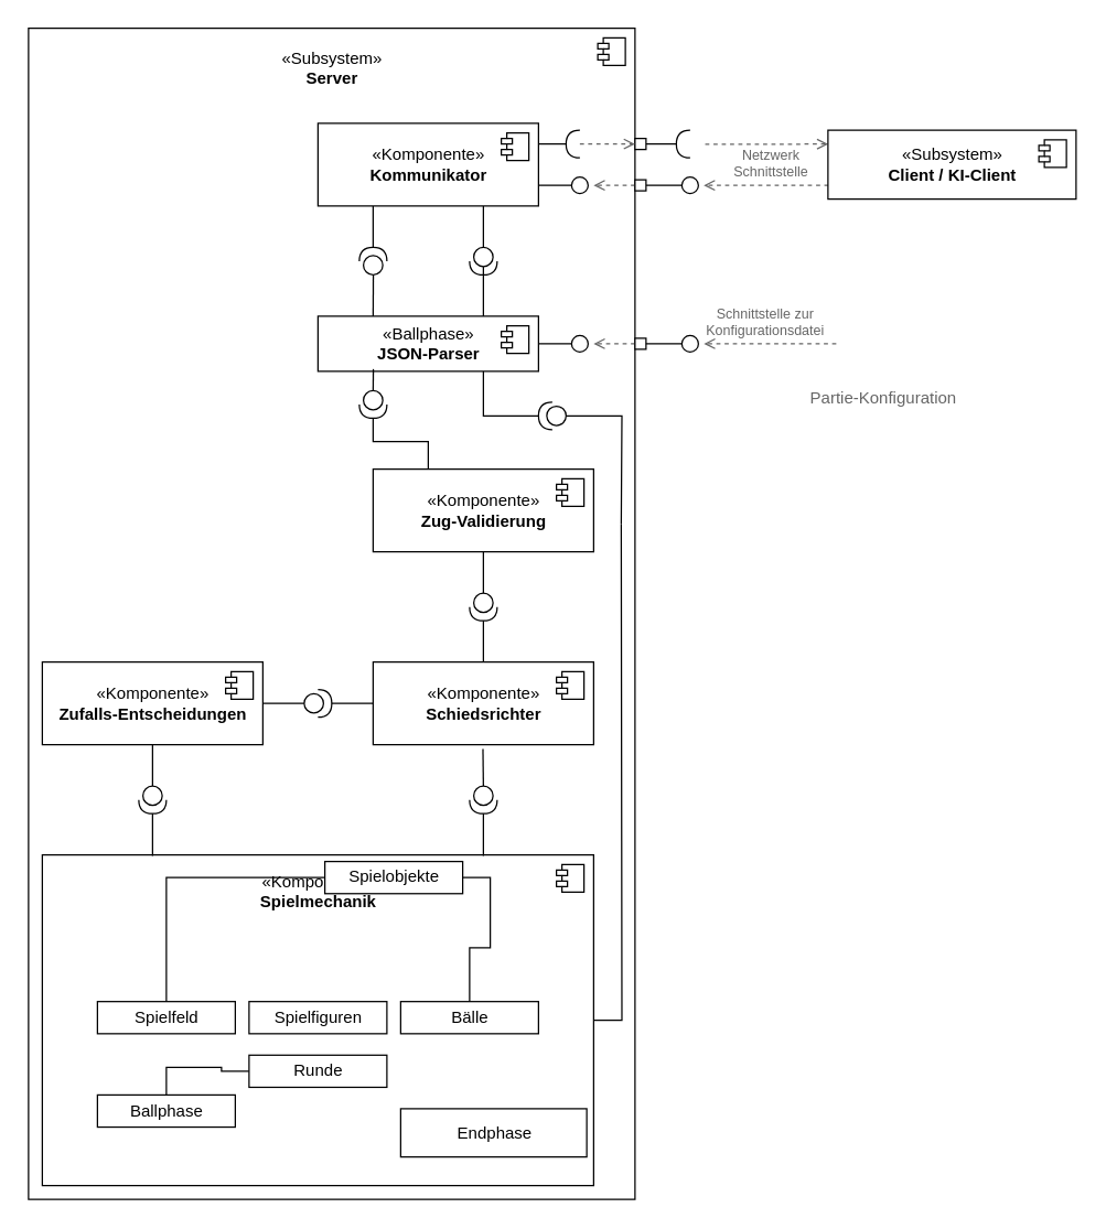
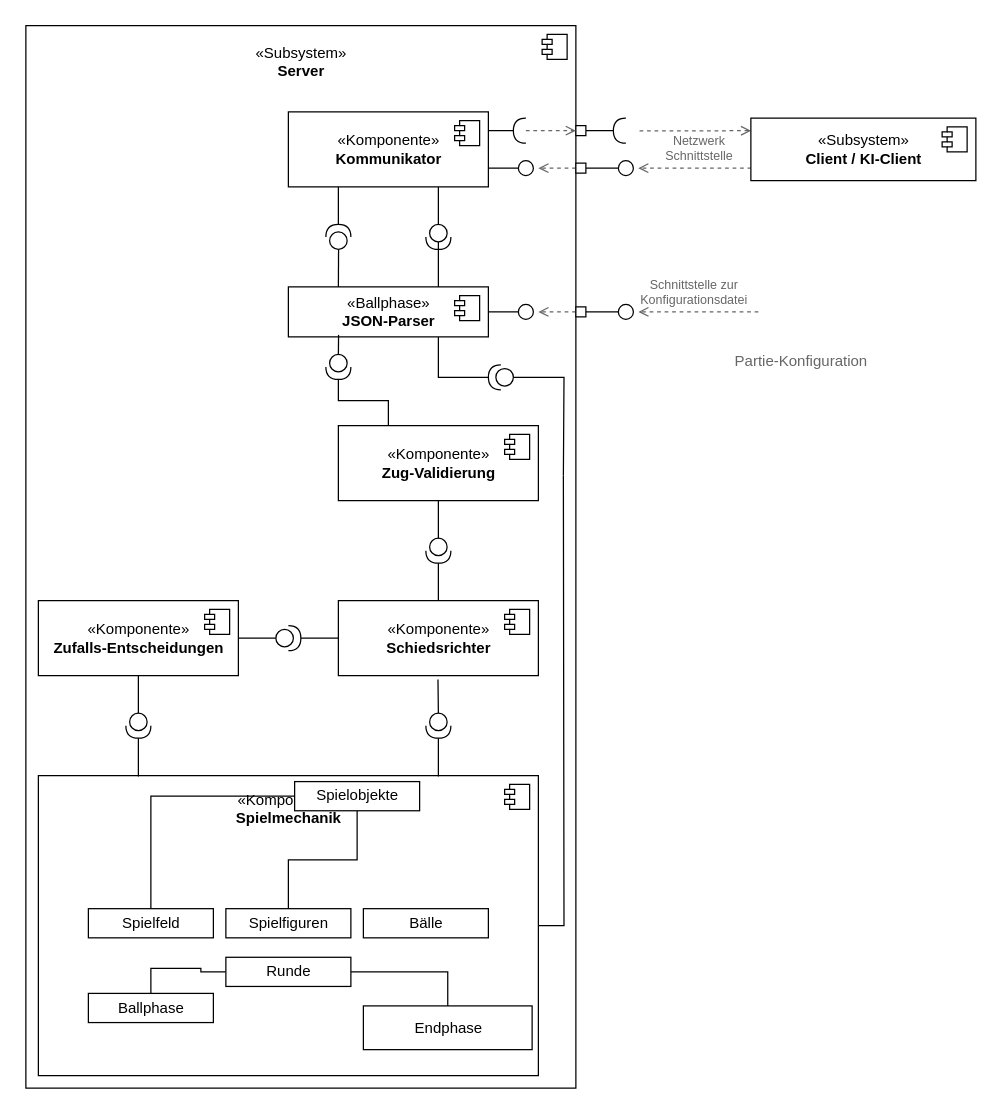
- <mxCell id="15" style="edgeStyle=orthogonalEdgeStyle;rounded=0;html=1;exitX=1;exitY=0.5;exitDx=0;exitDy=0;entryX=0.5;entryY=0;entryDx=0;entryDy=0;endArrow=none;endFill=0;jettySize=auto;orthogonalLoop=1;" edge="1" parent="5" source="18" target="11"><mxGeometry relative="1" as="geometry" /></mxCell>
+ <mxCell id="16" style="edgeStyle=orthogonalEdgeStyle;rounded=0;html=1;exitX=0.5;exitY=1;exitDx=0;exitDy=0;entryX=0.5;entryY=0;entryDx=0;entryDy=0;endArrow=none;endFill=0;jettySize=auto;orthogonalLoop=1;" edge="1" parent="5" source="18" target="10"><mxGeometry relative="1" as="geometry" /></mxCell>
+ <mxCell id="12" style="edgeStyle=orthogonalEdgeStyle;rounded=0;html=1;exitX=1;exitY=0.5;exitDx=0;exitDy=0;entryX=0.5;entryY=0;entryDx=0;entryDy=0;endArrow=none;endFill=0;jettySize=auto;orthogonalLoop=1;" edge="1" parent="5" source="14" target="8"><mxGeometry relative="1" as="geometry" /></mxCell>
